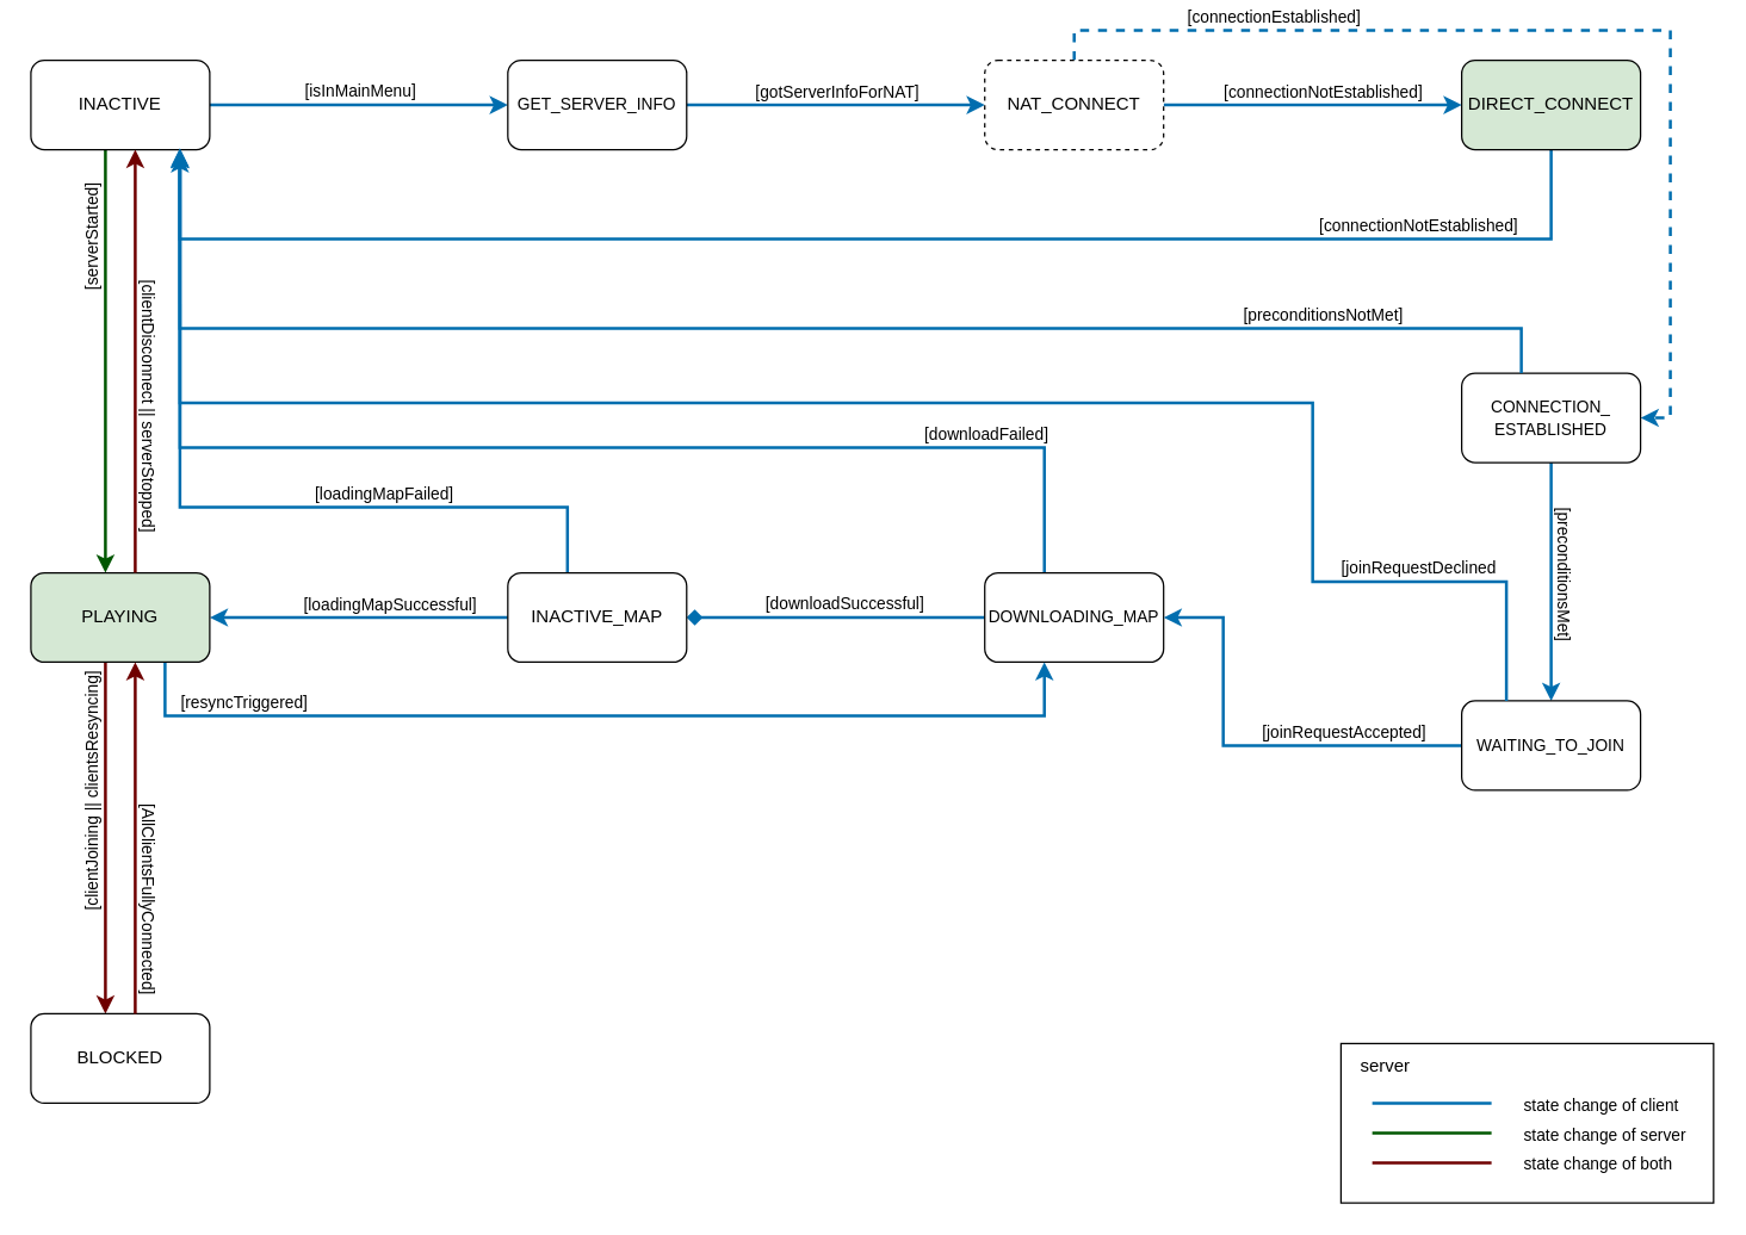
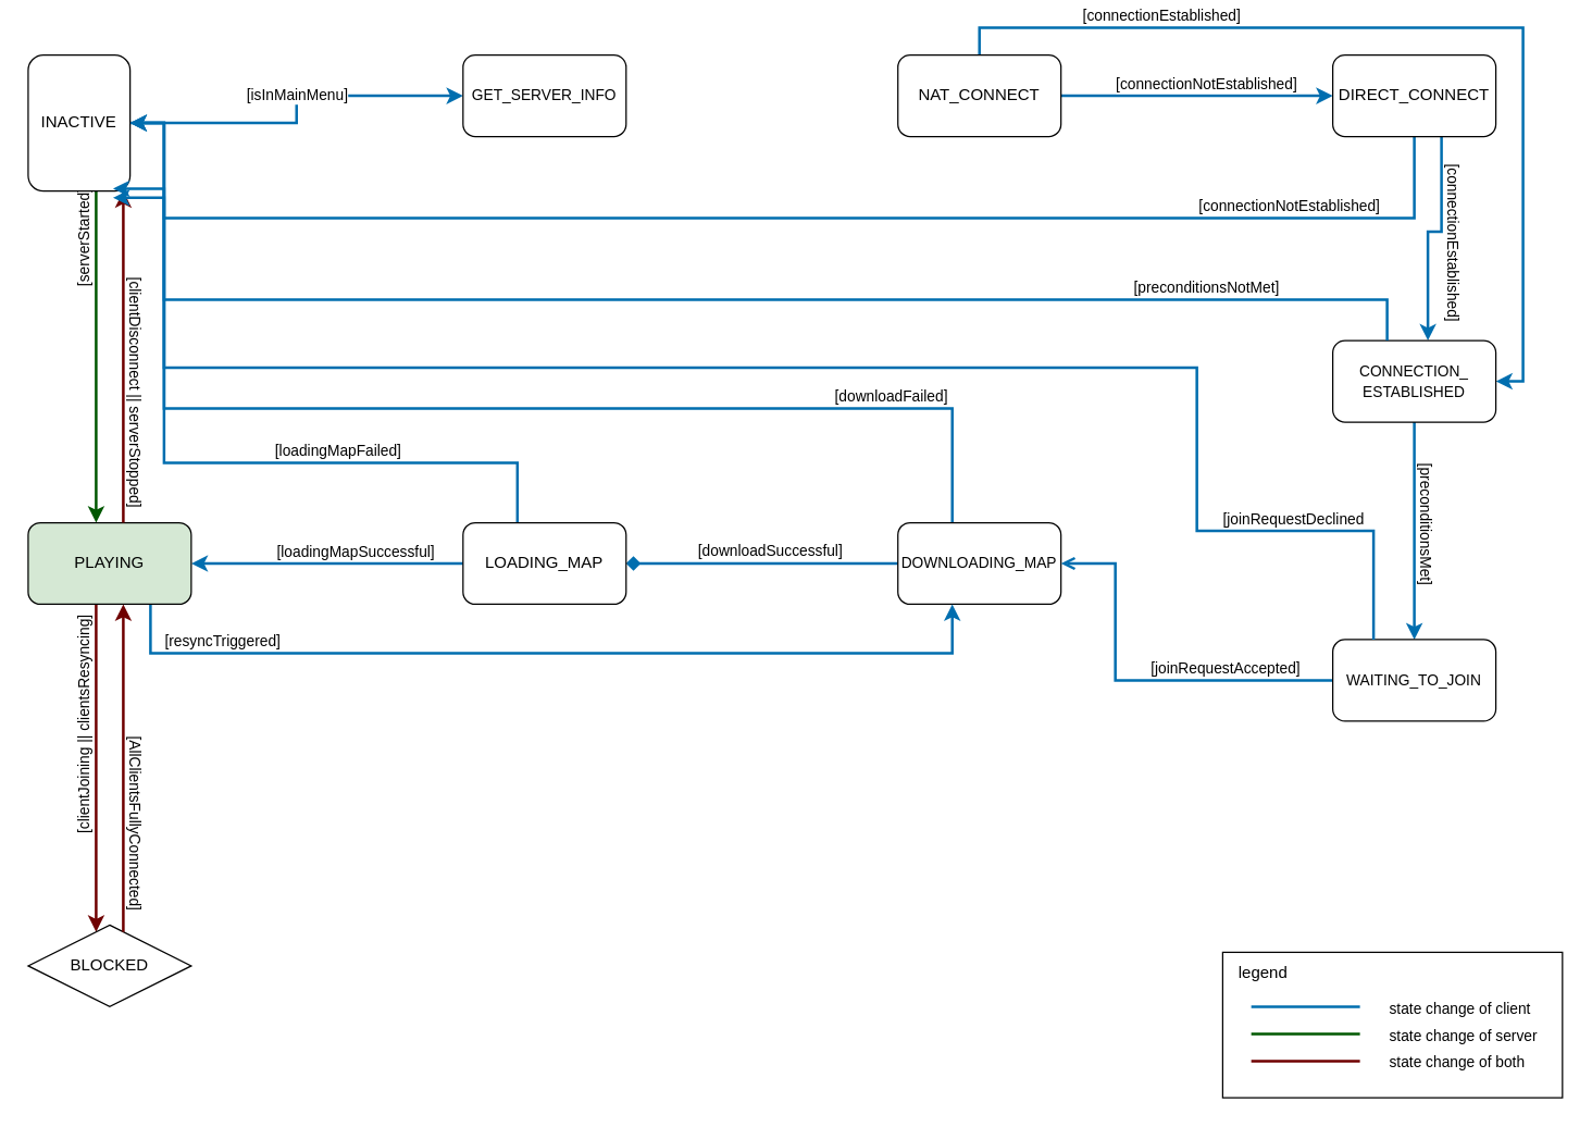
- <mxCell id="13" style="edgeStyle=orthogonalEdgeStyle;rounded=0;orthogonalLoop=1;jettySize=auto;html=1;fillColor=#1ba1e2;strokeColor=#006EAF;strokeWidth=2;entryX=1;entryY=0.5;entryDx=0;entryDy=0;dashed=1;" parent="1" source="15" target="50" edge="1"><mxGeometry relative="1" as="geometry"><Array as="points"><mxPoint x="720" y="20" /><mxPoint x="1120" y="20" /><mxPoint x="1120" y="280" /></Array></mxGeometry></mxCell>
+ <mxCell id="13" style="edgeStyle=orthogonalEdgeStyle;rounded=0;orthogonalLoop=1;jettySize=auto;html=1;fillColor=#1ba1e2;strokeColor=#006EAF;strokeWidth=2;entryX=1;entryY=0.5;entryDx=0;entryDy=0;" parent="1" source="15" target="50" edge="1"><mxGeometry relative="1" as="geometry"><Array as="points"><mxPoint x="720" y="20" /><mxPoint x="1120" y="20" /><mxPoint x="1120" y="280" /></Array></mxGeometry></mxCell>
- <mxCell id="7" value="INACTIVE" style="rounded=1;whiteSpace=wrap;html=1;" parent="1" vertex="1"><mxGeometry x="20" y="40" width="120" height="60" as="geometry" /></mxCell>
+ <mxCell id="7" value="INACTIVE" style="rounded=1;whiteSpace=wrap;html=1;" parent="1" vertex="1"><mxGeometry x="20" y="40" width="75" height="100" as="geometry" /></mxCell>
- <mxCell id="8" value="" style="edgeStyle=orthogonalEdgeStyle;rounded=0;orthogonalLoop=1;jettySize=auto;html=1;fillColor=#1ba1e2;strokeColor=#006EAF;strokeWidth=2;" parent="1" source="10" target="15" edge="1"><mxGeometry relative="1" as="geometry" /></mxCell>
- <mxCell id="9" value="[gotServerInfoForNAT]" style="edgeLabel;html=1;align=center;verticalAlign=middle;resizable=0;points=[];" parent="8" vertex="1" connectable="0"><mxGeometry relative="1" as="geometry"><mxPoint y="-9" as="offset" /></mxGeometry></mxCell>
- <mxCell id="15" value="NAT_CONNECT" style="whiteSpace=wrap;html=1;rounded=1;dashed=1;" parent="1" vertex="1"><mxGeometry x="660" y="40" width="120" height="60" as="geometry" /></mxCell>
+ <mxCell id="15" value="NAT_CONNECT" style="whiteSpace=wrap;html=1;rounded=1;" parent="1" vertex="1"><mxGeometry x="660" y="40" width="120" height="60" as="geometry" /></mxCell>
- <mxCell id="20" value="DIRECT_CONNECT" style="whiteSpace=wrap;html=1;rounded=1;fillColor=#d5e8d4;" parent="1" vertex="1"><mxGeometry x="980" y="40" width="120" height="60" as="geometry" /></mxCell>
+ <mxCell id="20" value="DIRECT_CONNECT" style="whiteSpace=wrap;html=1;rounded=1;" parent="1" vertex="1"><mxGeometry x="980" y="40" width="120" height="60" as="geometry" /></mxCell>
+ <mxCell id="16" value="" style="edgeStyle=orthogonalEdgeStyle;rounded=0;orthogonalLoop=1;jettySize=auto;html=1;fillColor=#1ba1e2;strokeColor=#006EAF;strokeWidth=2;" parent="1" source="20" target="50" edge="1"><mxGeometry relative="1" as="geometry"><Array as="points"><mxPoint x="1060" y="170" /><mxPoint x="1050" y="170" /></Array><mxPoint x="1050" y="220" as="targetPoint" /></mxGeometry></mxCell>
+ <mxCell id="17" value="[connectionEstablished]" style="edgeLabel;html=1;align=center;verticalAlign=middle;resizable=0;points=[];rotation=90;" parent="16" vertex="1" connectable="0"><mxGeometry x="-0.662" y="-3" relative="1" as="geometry"><mxPoint x="13" y="50" as="offset" /></mxGeometry></mxCell>
- <mxCell id="30" value="INACTIVE_MAP" style="whiteSpace=wrap;html=1;rounded=1;" parent="1" vertex="1"><mxGeometry x="340" y="384" width="120" height="60" as="geometry" /></mxCell>
+ <mxCell id="30" value="LOADING_MAP" style="whiteSpace=wrap;html=1;rounded=1;" parent="1" vertex="1"><mxGeometry x="340" y="384" width="120" height="60" as="geometry" /></mxCell>
- <mxCell id="51" style="edgeStyle=orthogonalEdgeStyle;rounded=0;orthogonalLoop=1;jettySize=auto;html=1;entryX=1;entryY=0.5;entryDx=0;entryDy=0;fillColor=#1ba1e2;strokeColor=#006EAF;strokeWidth=2;" parent="1" source="53" target="25" edge="1"><mxGeometry relative="1" as="geometry"><Array as="points"><mxPoint x="820" y="500" /><mxPoint x="820" y="414" /></Array></mxGeometry></mxCell>
+ <mxCell id="51" style="edgeStyle=orthogonalEdgeStyle;rounded=0;orthogonalLoop=1;jettySize=auto;html=1;entryX=1;entryY=0.5;entryDx=0;entryDy=0;fillColor=#1ba1e2;strokeColor=#006EAF;strokeWidth=2;endArrow=open;" parent="1" source="53" target="25" edge="1"><mxGeometry relative="1" as="geometry"><Array as="points"><mxPoint x="820" y="500" /><mxPoint x="820" y="414" /></Array></mxGeometry></mxCell>
- <mxCell id="36" value="BLOCKED" style="rounded=1;whiteSpace=wrap;html=1;" parent="1" vertex="1"><mxGeometry x="20" y="680" width="120" height="60" as="geometry" /></mxCell>
+ <mxCell id="36" value="BLOCKED" style="rhombus;whiteSpace=wrap;html=1;" parent="1" vertex="1"><mxGeometry x="20" y="680" width="120" height="60" as="geometry" /></mxCell>
- <mxCell id="47" value="server" style="text;html=1;align=center;verticalAlign=middle;whiteSpace=wrap;rounded=0;" parent="1" vertex="1"><mxGeometry x="899" y="700" width="60" height="30" as="geometry" /></mxCell>
+ <mxCell id="47" value="legend" style="text;html=1;align=center;verticalAlign=middle;whiteSpace=wrap;rounded=0;" parent="1" vertex="1"><mxGeometry x="899" y="700" width="60" height="30" as="geometry" /></mxCell>
